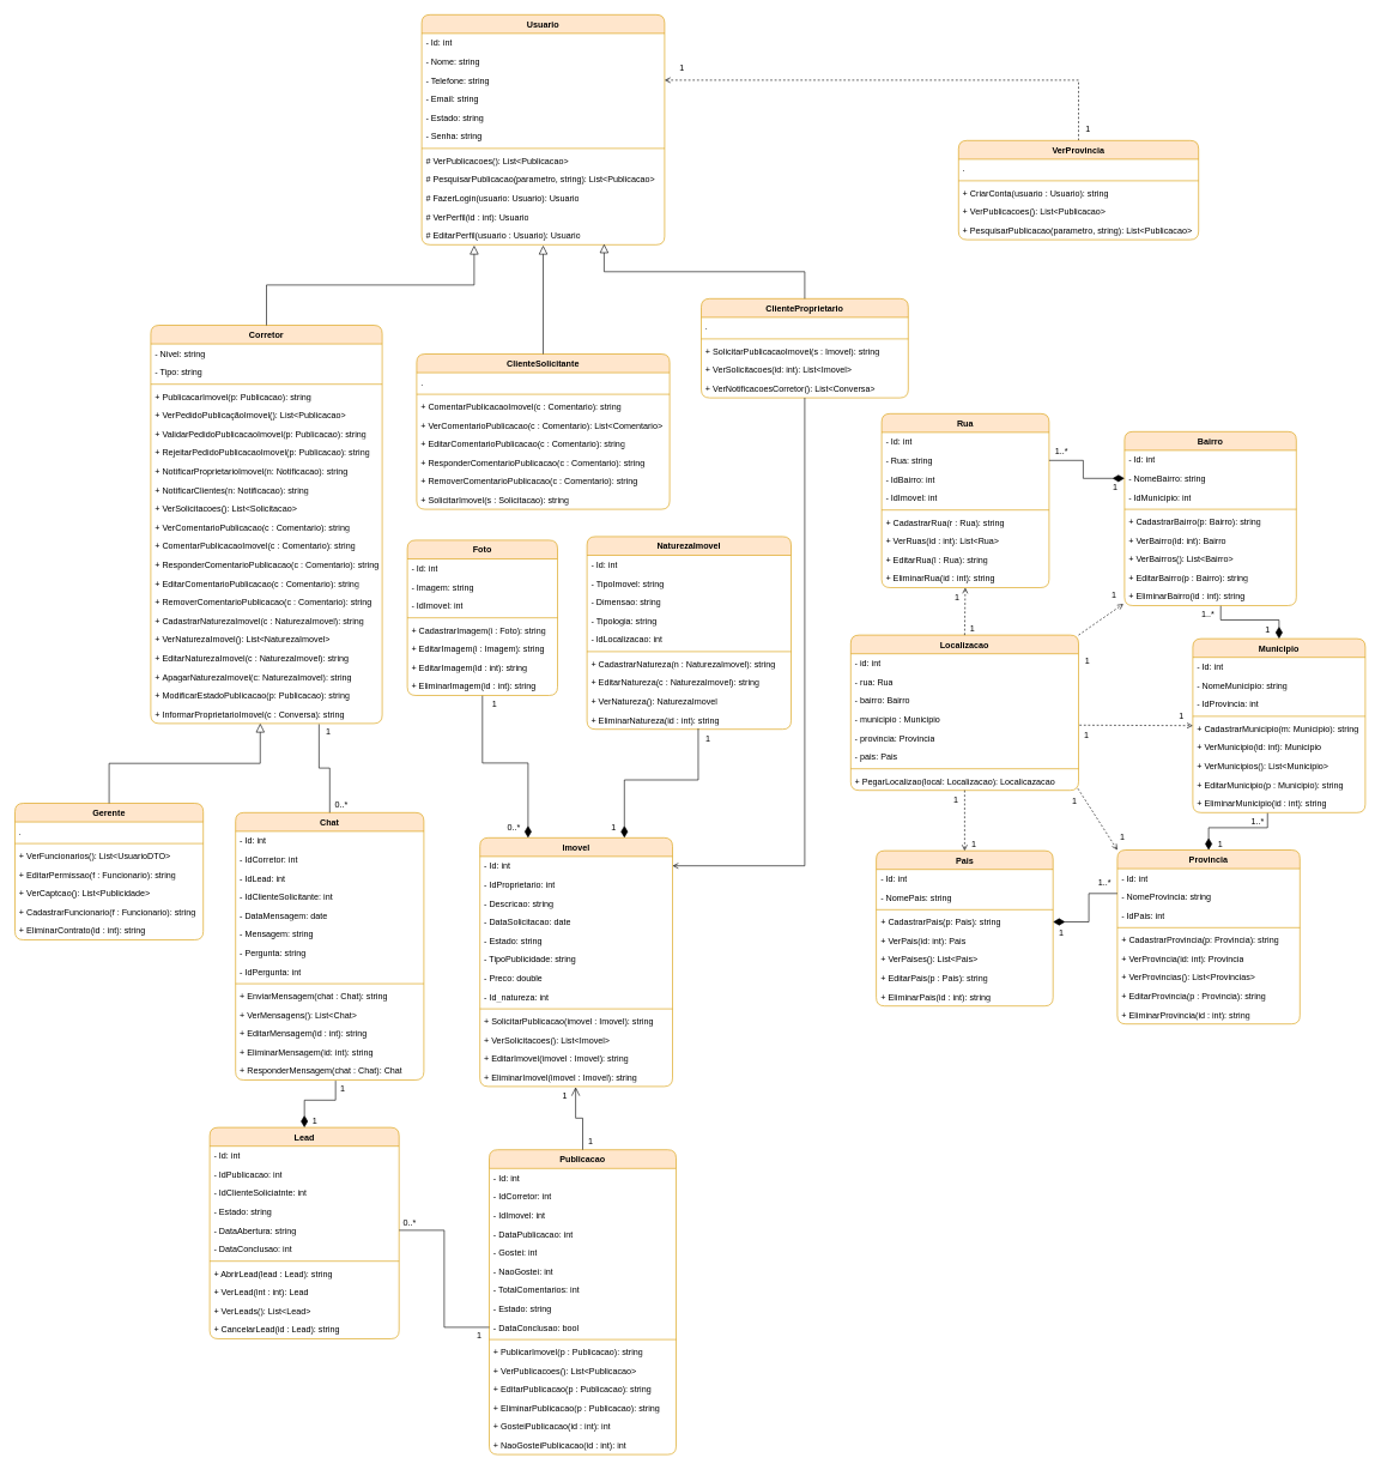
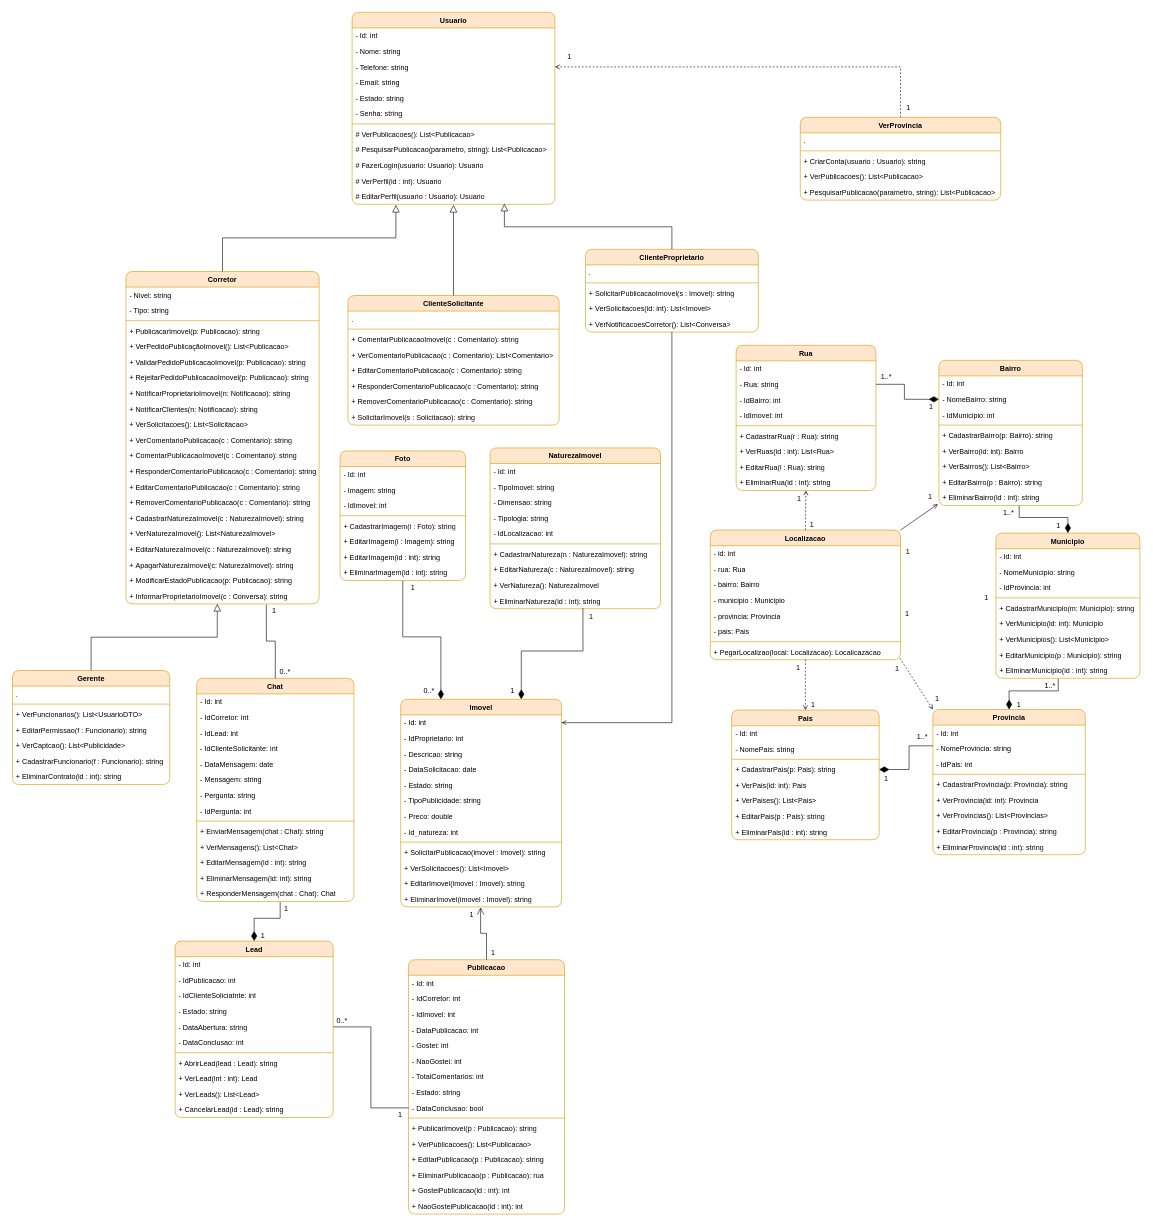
- <mxCell id="132" style="rounded=0;orthogonalLoop=1;jettySize=auto;html=1;entryX=-0.007;entryY=0.912;entryDx=0;entryDy=0;dashed=1;endArrow=open;endFill=0;exitX=1;exitY=0;exitDx=0;exitDy=0;entryPerimeter=0;" parent="1" source="122" target="111" edge="1"><mxGeometry relative="1" as="geometry" /></mxCell>
+ <mxCell id="132" style="rounded=0;orthogonalLoop=1;jettySize=auto;html=1;entryX=-0.007;entryY=0.912;entryDx=0;entryDy=0;dashed=0;endArrow=open;endFill=0;exitX=1;exitY=0;exitDx=0;exitDy=0;entryPerimeter=0;" parent="1" source="122" target="111" edge="1"><mxGeometry relative="1" as="geometry" /></mxCell>
- <mxCell id="133" style="rounded=0;orthogonalLoop=1;jettySize=auto;html=1;entryX=0;entryY=0.5;entryDx=0;entryDy=0;dashed=1;endArrow=open;endFill=0;exitX=1.004;exitY=0.819;exitDx=0;exitDy=0;exitPerimeter=0;" parent="1" source="126" target="112" edge="1"><mxGeometry relative="1" as="geometry" /></mxCell>
- <mxCell id="213" value="&lt;div style=&quot;text-align: center;&quot;&gt;&lt;span style=&quot;background-color: initial;&quot;&gt;+ EliminarPublicacao&lt;/span&gt;&lt;span style=&quot;background-color: initial;&quot;&gt;(p : Publicacao): string&lt;/span&gt;&lt;/div&gt;" style="text;strokeColor=none;fillColor=none;align=left;verticalAlign=top;spacingLeft=4;spacingRight=4;overflow=hidden;rotatable=0;points=[[0,0.5],[1,0.5]];portConstraint=eastwest;whiteSpace=wrap;html=1;" parent="199" vertex="1"><mxGeometry y="346" width="260" height="26" as="geometry" /></mxCell>
+ <mxCell id="213" value="&lt;div style=&quot;text-align: center;&quot;&gt;&lt;span style=&quot;background-color: initial;&quot;&gt;+ EliminarPublicacao&lt;/span&gt;&lt;span style=&quot;background-color: initial;&quot;&gt;(p : Publicacao): rua&lt;/span&gt;&lt;/div&gt;" style="text;strokeColor=none;fillColor=none;align=left;verticalAlign=top;spacingLeft=4;spacingRight=4;overflow=hidden;rotatable=0;points=[[0,0.5],[1,0.5]];portConstraint=eastwest;whiteSpace=wrap;html=1;" parent="199" vertex="1"><mxGeometry y="346" width="260" height="26" as="geometry" /></mxCell>
